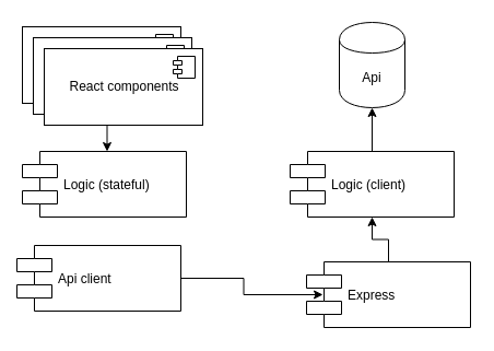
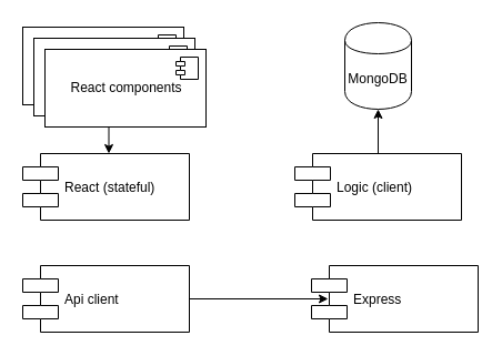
- <mxCell id="7" value="Api" style="shape=cylinder;whiteSpace=wrap;html=1;boundedLbl=1;backgroundOutline=1;" vertex="1" parent="1"><mxGeometry x="310" y="20" width="60" height="78" as="geometry" /></mxCell>
+ <mxCell id="7" value="MongoDB" style="shape=cylinder;whiteSpace=wrap;html=1;boundedLbl=1;backgroundOutline=1;" vertex="1" parent="1"><mxGeometry x="310" y="20" width="60" height="78" as="geometry" /></mxCell>
- <mxCell id="2" value="Logic (stateful)" style="shape=component;align=left;spacingLeft=36;" vertex="1" parent="1"><mxGeometry x="20" y="138" width="150" height="60" as="geometry" /></mxCell>
+ <mxCell id="2" value="React (stateful)" style="shape=component;align=left;spacingLeft=36;" vertex="1" parent="1"><mxGeometry x="20" y="138" width="150" height="60" as="geometry" /></mxCell>
- <mxCell id="8" style="edgeStyle=orthogonalEdgeStyle;rounded=0;orthogonalLoop=1;jettySize=auto;html=1;entryX=0.5;entryY=1;entryDx=0;entryDy=0;" edge="1" parent="1" source="9" target="4"><mxGeometry relative="1" as="geometry" /></mxCell>
- <mxCell id="6" value="Api client" style="shape=component;align=left;spacingLeft=36;" vertex="1" parent="1"><mxGeometry x="15" y="224" width="150" height="60" as="geometry" /></mxCell>
+ <mxCell id="6" value="Api client" style="shape=component;align=left;spacingLeft=36;" vertex="1" parent="1"><mxGeometry x="20" y="239" width="150" height="60" as="geometry" /></mxCell>
